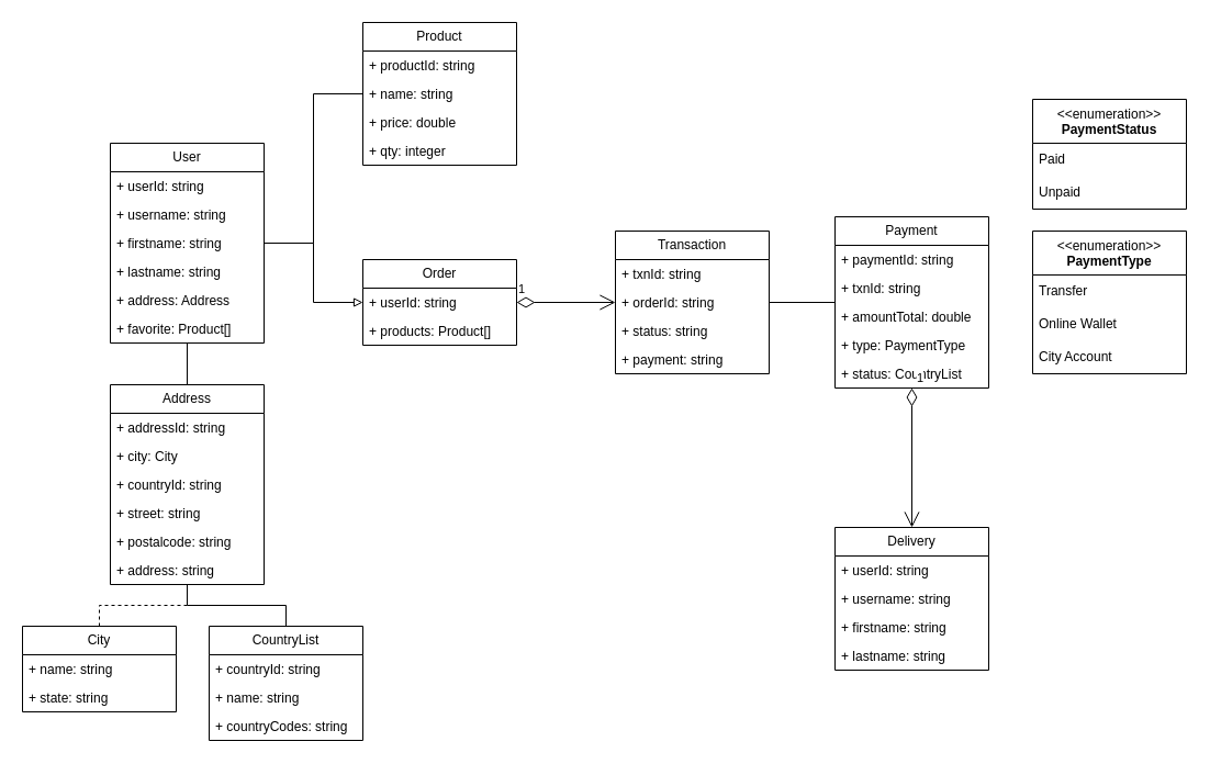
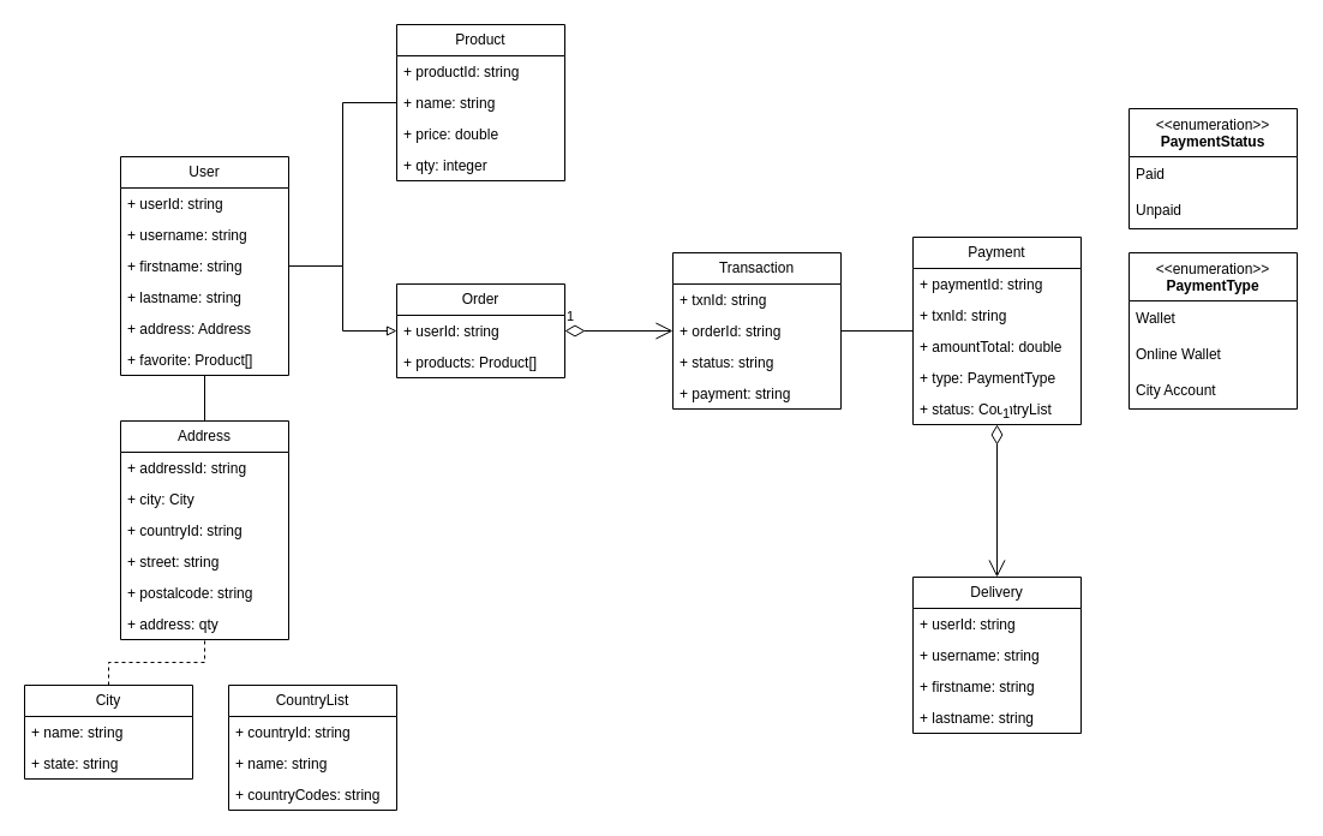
- <mxCell id="53" value="Transfer&lt;span style=&quot;white-space: pre;&quot;&gt; &lt;/span&gt;" style="text;html=1;strokeColor=none;fillColor=none;align=left;verticalAlign=middle;spacingLeft=4;spacingRight=4;overflow=hidden;rotatable=0;points=[[0,0.5],[1,0.5]];portConstraint=eastwest;whiteSpace=wrap;" parent="52" vertex="1"><mxGeometry y="40" width="140" height="30" as="geometry" /></mxCell>
+ <mxCell id="53" value="Wallet&lt;span style=&quot;white-space: pre;&quot;&gt; &lt;/span&gt;" style="text;html=1;strokeColor=none;fillColor=none;align=left;verticalAlign=middle;spacingLeft=4;spacingRight=4;overflow=hidden;rotatable=0;points=[[0,0.5],[1,0.5]];portConstraint=eastwest;whiteSpace=wrap;" parent="52" vertex="1"><mxGeometry y="40" width="140" height="30" as="geometry" /></mxCell>
- <mxCell id="33" value="+ address: string" style="text;strokeColor=none;fillColor=none;align=left;verticalAlign=top;spacingLeft=4;spacingRight=4;overflow=hidden;rotatable=0;points=[[0,0.5],[1,0.5]];portConstraint=eastwest;whiteSpace=wrap;html=1;" parent="27" vertex="1"><mxGeometry y="156" width="140" height="26" as="geometry" /></mxCell>
+ <mxCell id="33" value="+ address: qty" style="text;strokeColor=none;fillColor=none;align=left;verticalAlign=top;spacingLeft=4;spacingRight=4;overflow=hidden;rotatable=0;points=[[0,0.5],[1,0.5]];portConstraint=eastwest;whiteSpace=wrap;html=1;" parent="27" vertex="1"><mxGeometry y="156" width="140" height="26" as="geometry" /></mxCell>
- <mxCell id="42" value="" style="endArrow=none;startArrow=none;endFill=0;startFill=0;html=1;rounded=0;edgeStyle=orthogonalEdgeStyle;" parent="1" source="34" target="27" edge="1"><mxGeometry width="160" relative="1" as="geometry"><mxPoint x="50" y="391" as="sourcePoint" /><mxPoint x="110" y="419" as="targetPoint" /></mxGeometry></mxCell>
